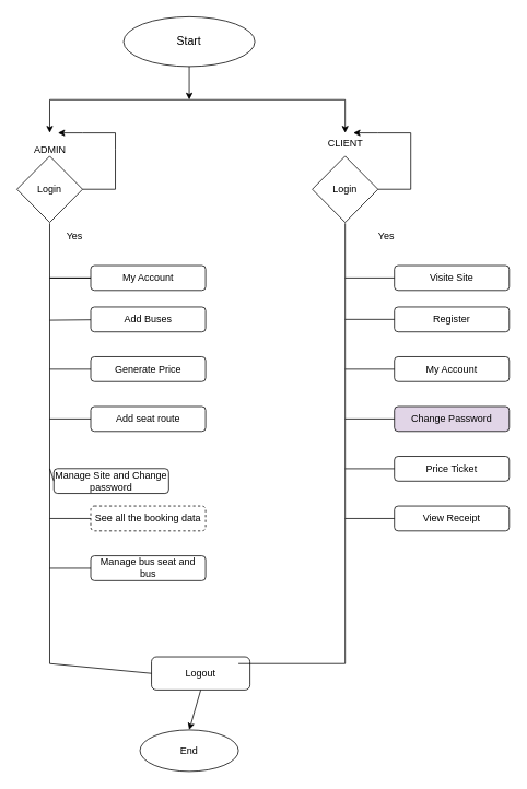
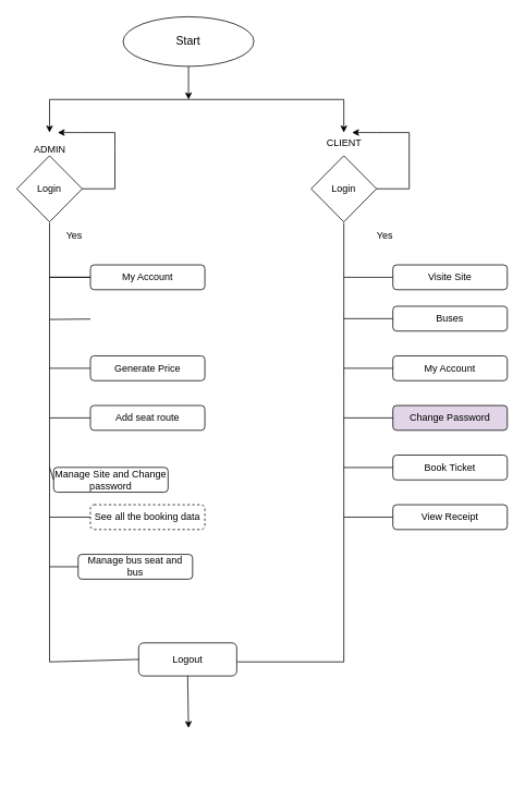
- <mxCell id="20" value="Add Buses" style="rounded=1;whiteSpace=wrap;html=1;container=0;" vertex="1" parent="2"><mxGeometry x="90" y="353.846" width="140" height="30.33" as="geometry" /></mxCell>
- <mxCell id="34" value="Register" style="rounded=1;whiteSpace=wrap;html=1;container=0;" vertex="1" parent="2"><mxGeometry x="460" y="353.846" width="140" height="30.33" as="geometry" /></mxCell>
+ <mxCell id="34" value="Buses" style="rounded=1;whiteSpace=wrap;html=1;container=0;" vertex="1" parent="2"><mxGeometry x="460" y="353.846" width="140" height="30.33" as="geometry" /></mxCell>
- <mxCell id="37" value="Price Ticket" style="rounded=1;whiteSpace=wrap;html=1;container=0;" vertex="1" parent="2"><mxGeometry x="460" y="535.824" width="140" height="30.33" as="geometry" /></mxCell>
+ <mxCell id="37" value="Book Ticket" style="rounded=1;whiteSpace=wrap;html=1;container=0;" vertex="1" parent="2"><mxGeometry x="460" y="535.824" width="140" height="30.33" as="geometry" /></mxCell>
- <mxCell id="31" value="Manage bus seat and bus" style="rounded=1;whiteSpace=wrap;html=1;container=0;" vertex="1" parent="2"><mxGeometry x="90" y="657.143" width="140" height="30.33" as="geometry" /></mxCell>
+ <mxCell id="31" value="Manage bus seat and bus" style="rounded=1;whiteSpace=wrap;html=1;container=0;" vertex="1" parent="2"><mxGeometry x="75" y="657.143" width="140" height="30.33" as="geometry" /></mxCell>
- <mxCell id="45" value="Logout" style="rounded=1;whiteSpace=wrap;html=1;container=0;" vertex="1" parent="2"><mxGeometry x="164" y="780.319" width="120" height="40.44" as="geometry" /></mxCell>
+ <mxCell id="45" value="Logout" style="rounded=1;whiteSpace=wrap;html=1;container=0;" vertex="1" parent="2"><mxGeometry x="149" y="765.319" width="120" height="40.44" as="geometry" /></mxCell>
- <mxCell id="49" value="End" style="ellipse;whiteSpace=wrap;html=1;container=0;" vertex="1" parent="2"><mxGeometry x="150" y="869.451" width="120" height="50.549" as="geometry" /></mxCell>
